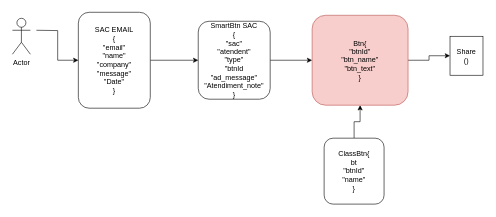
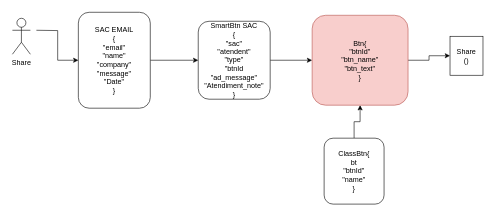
- <mxCell id="5" value="Actor" style="shape=umlActor;verticalLabelPosition=bottom;labelBackgroundColor=#ffffff;verticalAlign=top;html=1;outlineConnect=0;" vertex="1" parent="1"><mxGeometry x="20" y="30" width="30" height="60" as="geometry" /></mxCell>
+ <mxCell id="5" value="Share" style="shape=umlActor;verticalLabelPosition=bottom;labelBackgroundColor=#ffffff;verticalAlign=top;html=1;outlineConnect=0;" vertex="1" parent="1"><mxGeometry x="20" y="30" width="30" height="60" as="geometry" /></mxCell>
